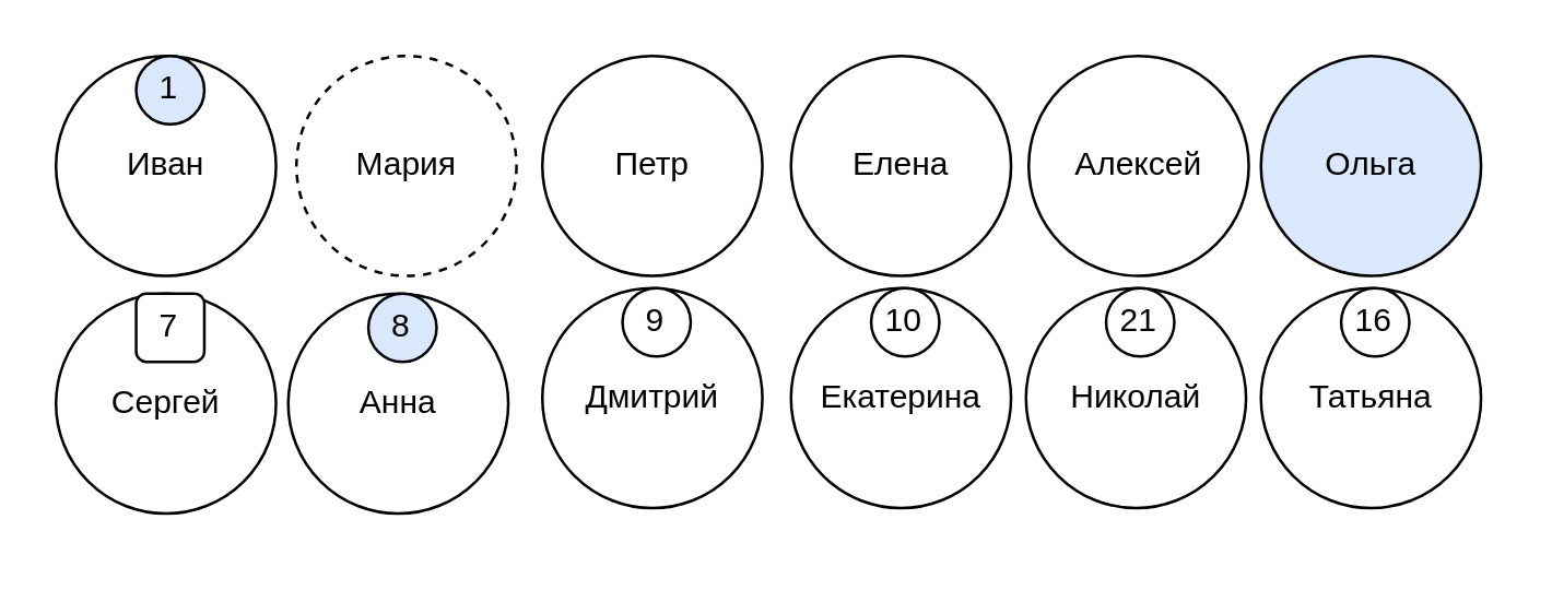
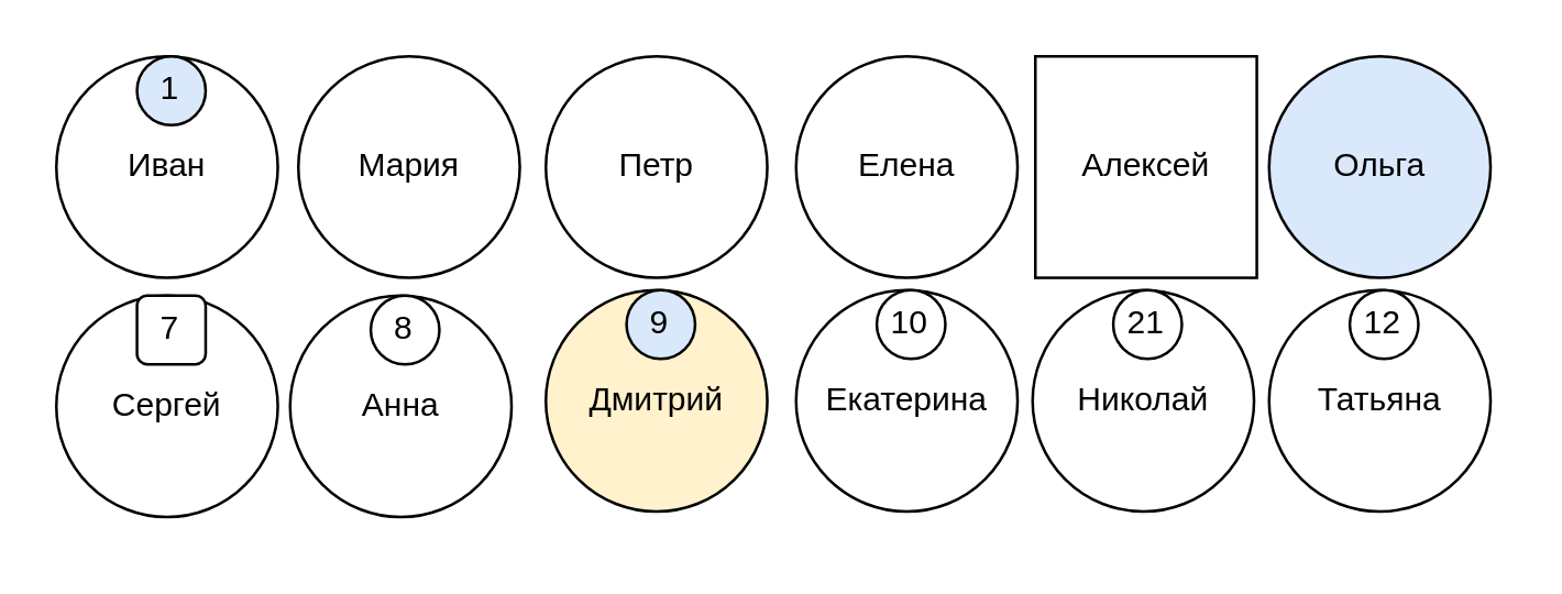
- <mxCell id="6" value="Мария" style="ellipse;whiteSpace=wrap;html=1;aspect=fixed;dashed=1;" vertex="1" parent="5"><mxGeometry width="80.526" height="80.526" as="geometry" /></mxCell>
+ <mxCell id="6" value="Мария" style="ellipse;whiteSpace=wrap;html=1;aspect=fixed;" vertex="1" parent="5"><mxGeometry width="80.526" height="80.526" as="geometry" /></mxCell>
- <mxCell id="12" value="Алексей" style="ellipse;whiteSpace=wrap;html=1;aspect=fixed;" vertex="1" parent="11"><mxGeometry width="80.526" height="80.526" as="geometry" /></mxCell>
+ <mxCell id="12" value="Алексей" style="whiteSpace=wrap;html=1;aspect=fixed;rounded=0;" vertex="1" parent="11"><mxGeometry width="80.526" height="80.526" as="geometry" /></mxCell>
- <mxCell id="32" value="16" style="ellipse;whiteSpace=wrap;html=1;aspect=fixed;" vertex="1" parent="30"><mxGeometry x="29.325" width="24.963" height="24.963" as="geometry" /></mxCell>
+ <mxCell id="32" value="12" style="ellipse;whiteSpace=wrap;html=1;aspect=fixed;" vertex="1" parent="30"><mxGeometry x="29.325" width="24.963" height="24.963" as="geometry" /></mxCell>
- <mxCell id="23" value="9" style="ellipse;whiteSpace=wrap;html=1;aspect=fixed;" vertex="1" parent="21"><mxGeometry x="29.325" width="24.963" height="24.963" as="geometry" /></mxCell>
+ <mxCell id="23" value="9" style="ellipse;whiteSpace=wrap;html=1;aspect=fixed;fillColor=#dae8fc;" vertex="1" parent="21"><mxGeometry x="29.325" width="24.963" height="24.963" as="geometry" /></mxCell>
- <mxCell id="20" value="8" style="ellipse;whiteSpace=wrap;html=1;aspect=fixed;fillColor=#dae8fc;" vertex="1" parent="18"><mxGeometry x="29.325" width="24.963" height="24.963" as="geometry" /></mxCell>
+ <mxCell id="20" value="8" style="ellipse;whiteSpace=wrap;html=1;aspect=fixed;" vertex="1" parent="18"><mxGeometry x="29.325" width="24.963" height="24.963" as="geometry" /></mxCell>
- <mxCell id="22" value="Дмитрий" style="ellipse;whiteSpace=wrap;html=1;aspect=fixed;" vertex="1" parent="21"><mxGeometry width="80.526" height="80.526" as="geometry" /></mxCell>
+ <mxCell id="22" value="Дмитрий" style="ellipse;whiteSpace=wrap;html=1;aspect=fixed;fillColor=#fff2cc;" vertex="1" parent="21"><mxGeometry width="80.526" height="80.526" as="geometry" /></mxCell>
